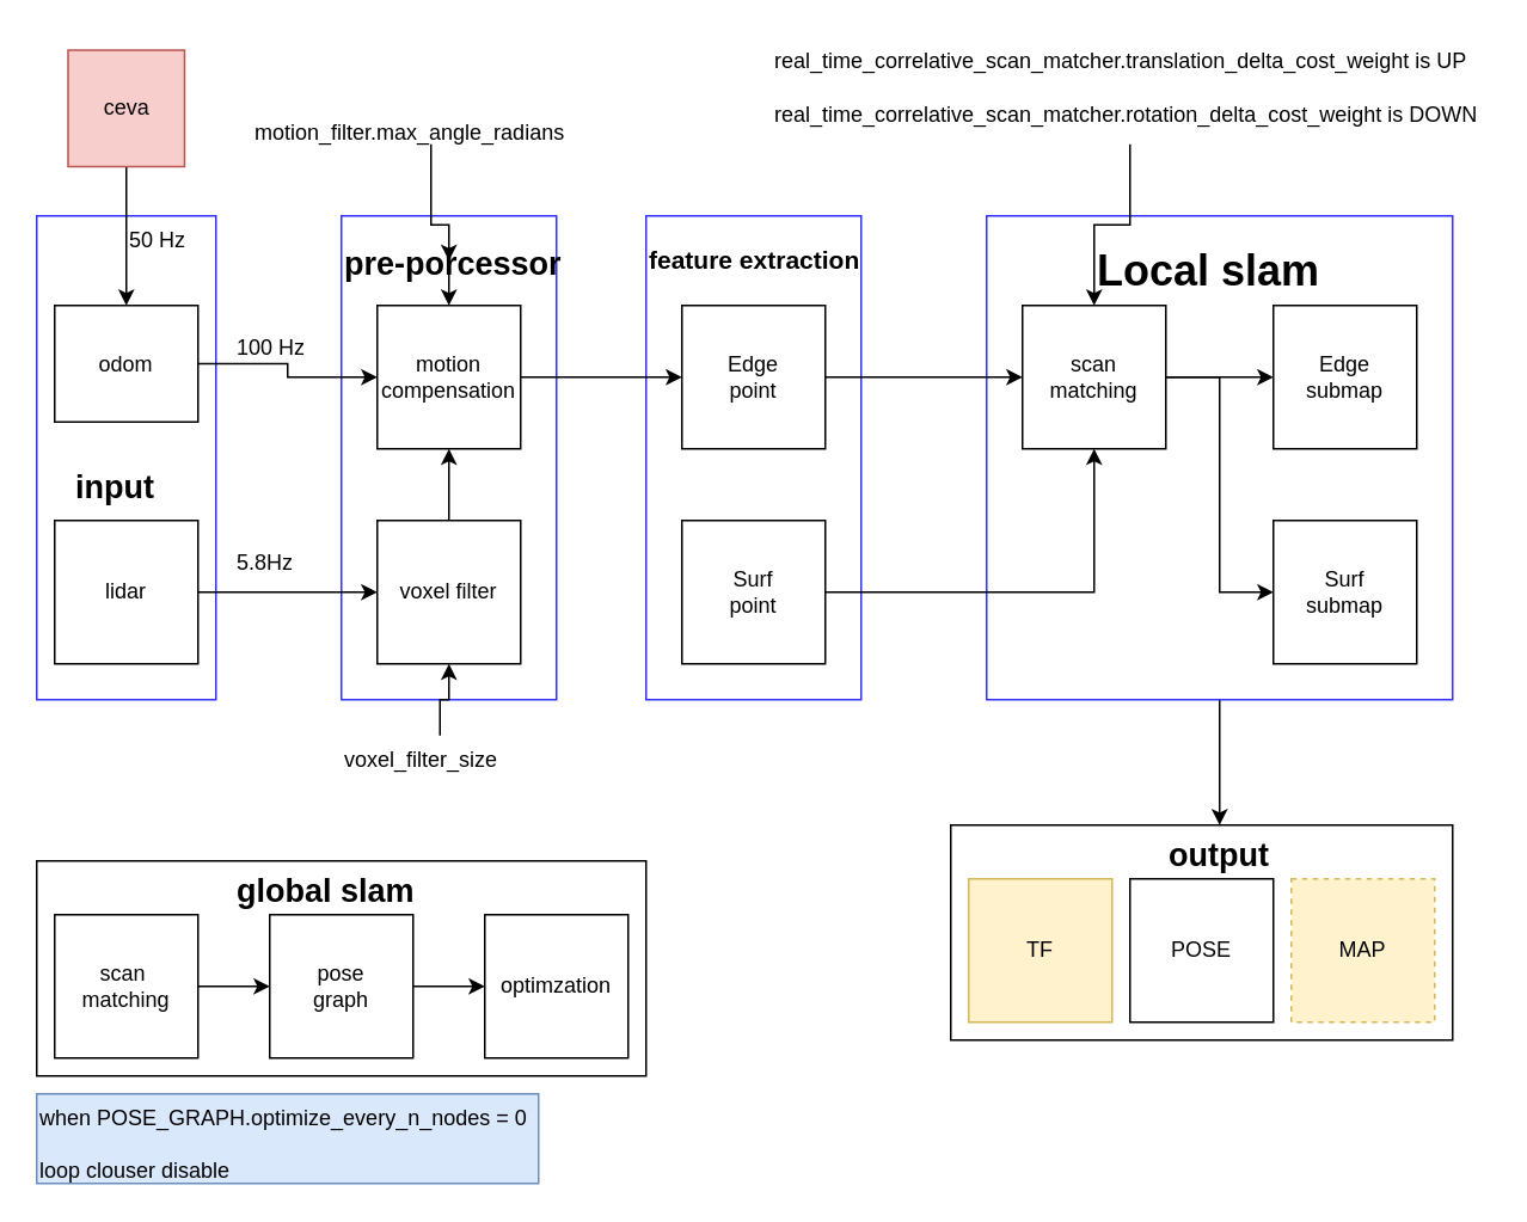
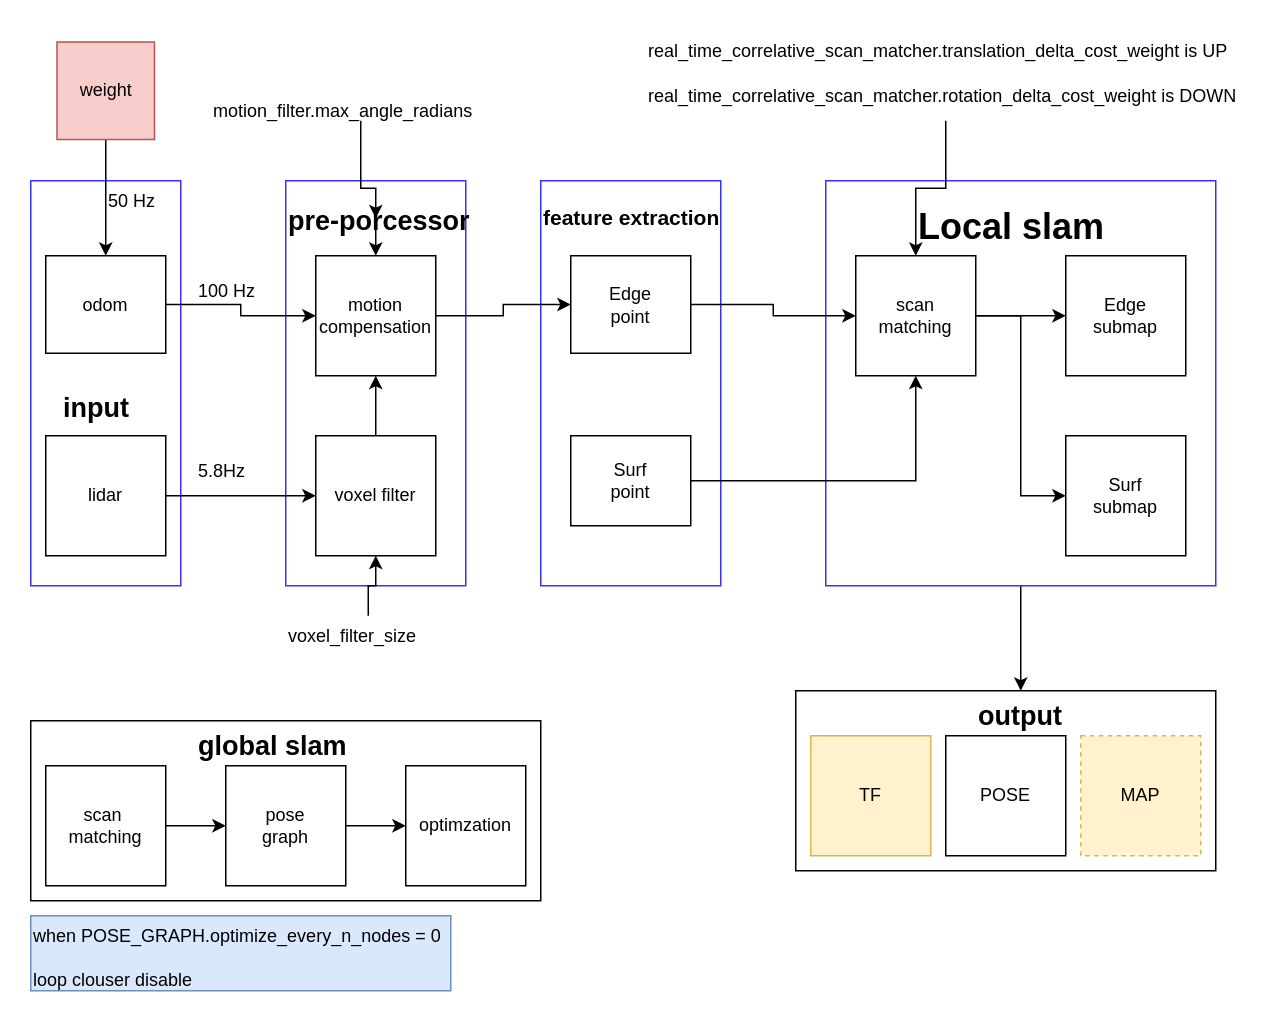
- <mxCell id="53" value="ceva" style="whiteSpace=wrap;html=1;aspect=fixed;fillColor=#f8cecc;strokeColor=#b85450;" parent="1" vertex="1"><mxGeometry x="37.5" y="27.5" width="65" height="65" as="geometry" /></mxCell>
+ <mxCell id="53" value="weight" style="whiteSpace=wrap;html=1;aspect=fixed;fillColor=#f8cecc;strokeColor=#b85450;" parent="1" vertex="1"><mxGeometry x="37.5" y="27.5" width="65" height="65" as="geometry" /></mxCell>
- <mxCell id="18" value="Edge&lt;br&gt;point" style="whiteSpace=wrap;html=1;aspect=fixed;" parent="1" vertex="1"><mxGeometry x="380" y="170" width="80" height="80" as="geometry" /></mxCell>
+ <mxCell id="18" value="Edge&lt;br&gt;point" style="whiteSpace=wrap;html=1;aspect=fixed;" parent="1" vertex="1"><mxGeometry x="380" y="170" width="80" height="65" as="geometry" /></mxCell>
- <mxCell id="20" value="Surf&lt;br&gt;point" style="whiteSpace=wrap;html=1;aspect=fixed;" parent="1" vertex="1"><mxGeometry x="380" y="290" width="80" height="80" as="geometry" /></mxCell>
+ <mxCell id="20" value="Surf&lt;br&gt;point" style="whiteSpace=wrap;html=1;aspect=fixed;" parent="1" vertex="1"><mxGeometry x="380" y="290" width="80" height="60" as="geometry" /></mxCell>
